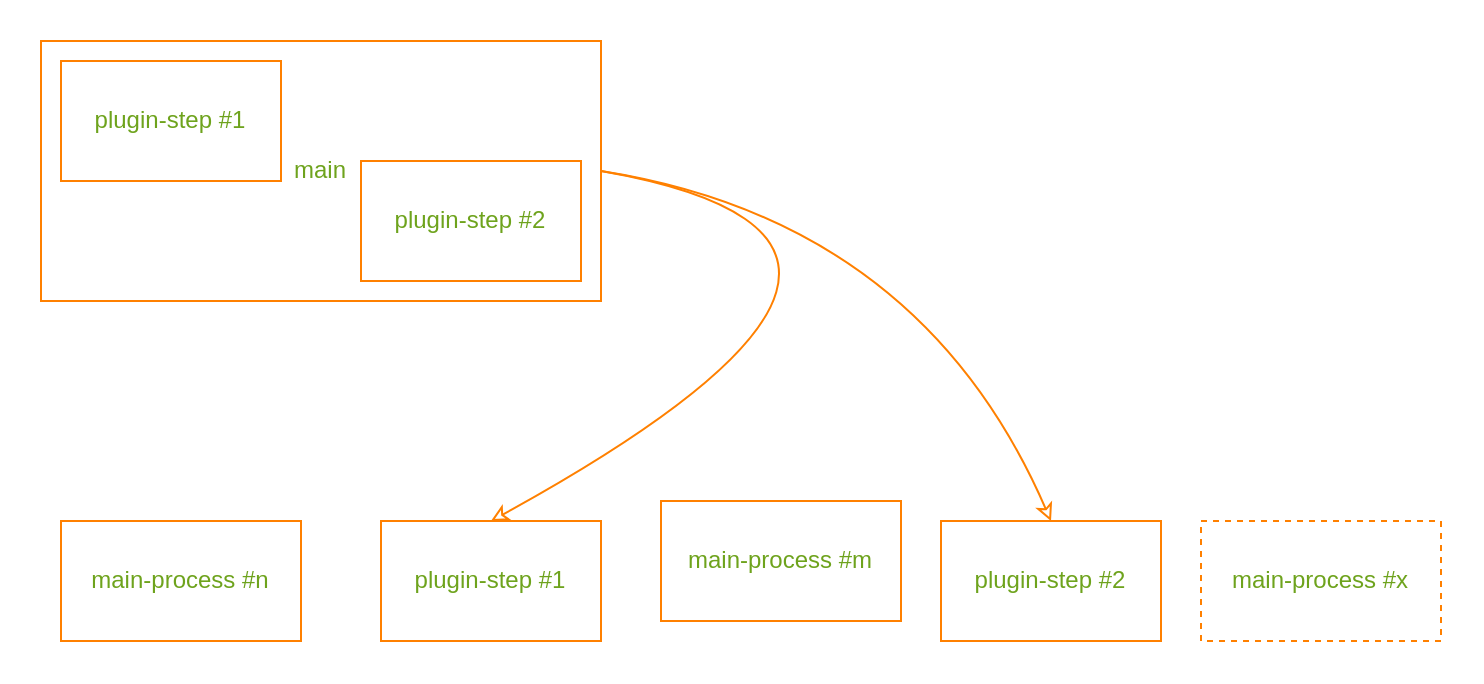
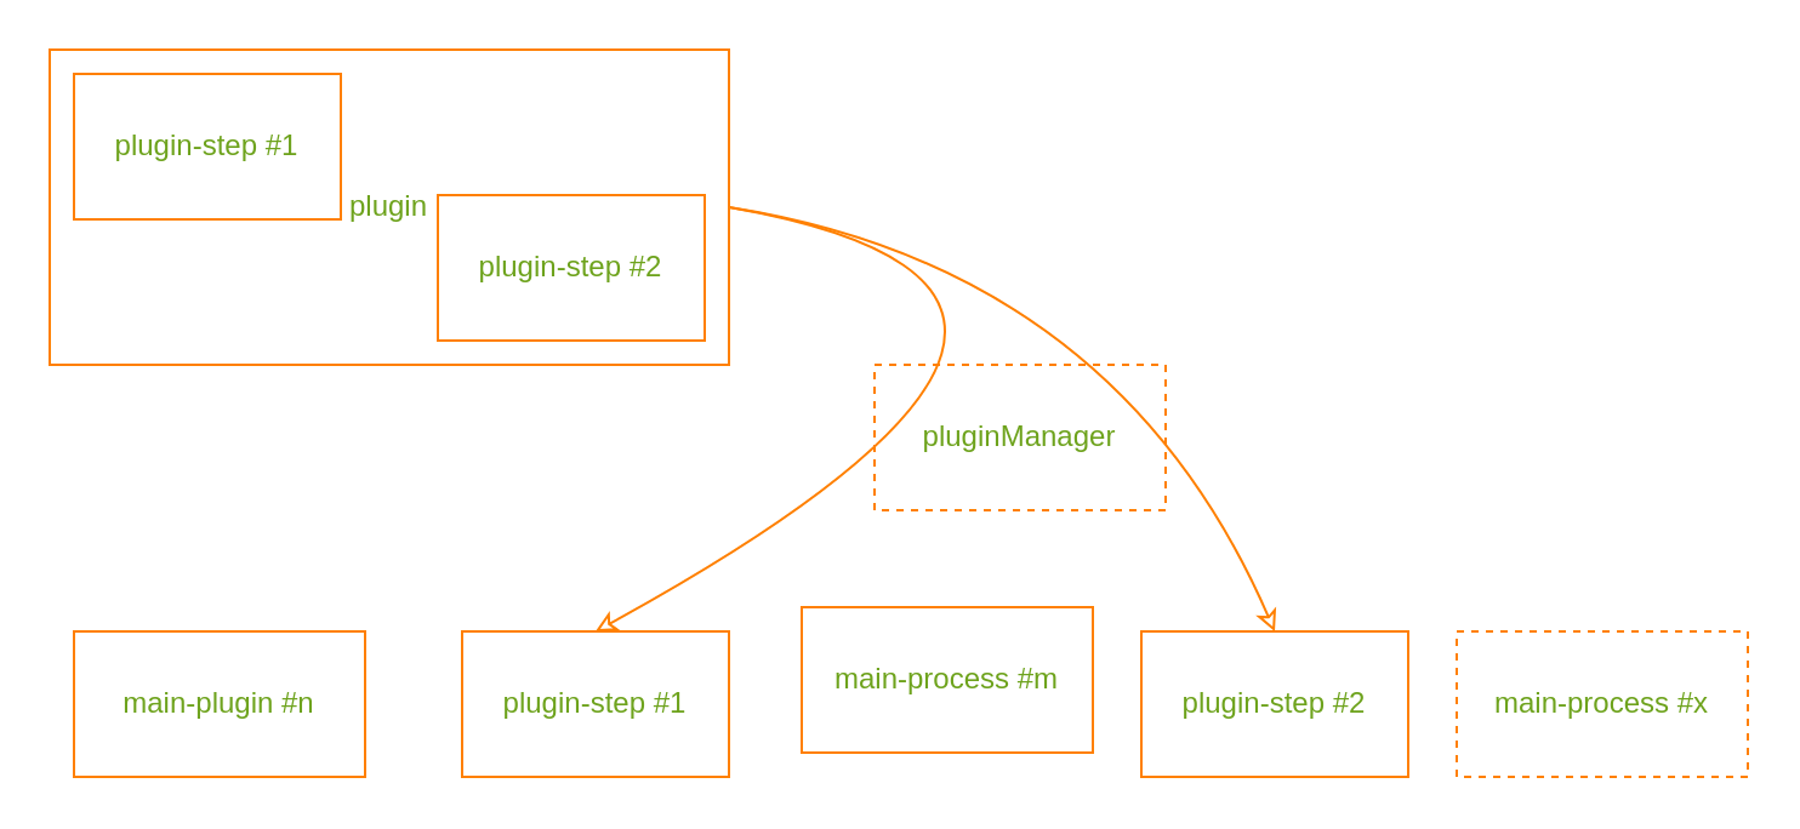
- <mxCell id="3" value="main" style="whiteSpace=wrap;html=1;strokeColor=#FF8000;fontColor=#6EA31D;fillOpacity=0;" vertex="1" parent="1"><mxGeometry x="20" y="20" width="280" height="130" as="geometry" /></mxCell>
+ <mxCell id="3" value="plugin" style="whiteSpace=wrap;html=1;strokeColor=#FF8000;fontColor=#6EA31D;fillOpacity=0;" vertex="1" parent="1"><mxGeometry x="20" y="20" width="280" height="130" as="geometry" /></mxCell>
+ <mxCell id="2" value="pluginManager" style="whiteSpace=wrap;html=1;dashed=1;strokeColor=#FF8000;fontColor=#6EA31D;fillOpacity=0;" vertex="1" parent="1"><mxGeometry x="360" y="150" width="120" height="60" as="geometry" /></mxCell>
- <mxCell id="6" value="main-process #n" style="whiteSpace=wrap;html=1;strokeColor=#FF8000;fontColor=#6EA31D;fillOpacity=0;" vertex="1" parent="1"><mxGeometry x="30" y="260" width="120" height="60" as="geometry" /></mxCell>
+ <mxCell id="6" value="main-plugin #n" style="whiteSpace=wrap;html=1;strokeColor=#FF8000;fontColor=#6EA31D;fillOpacity=0;" vertex="1" parent="1"><mxGeometry x="30" y="260" width="120" height="60" as="geometry" /></mxCell>
